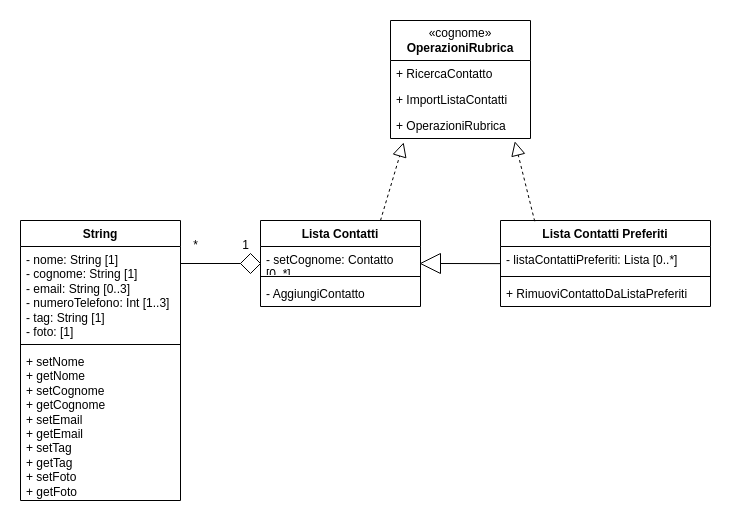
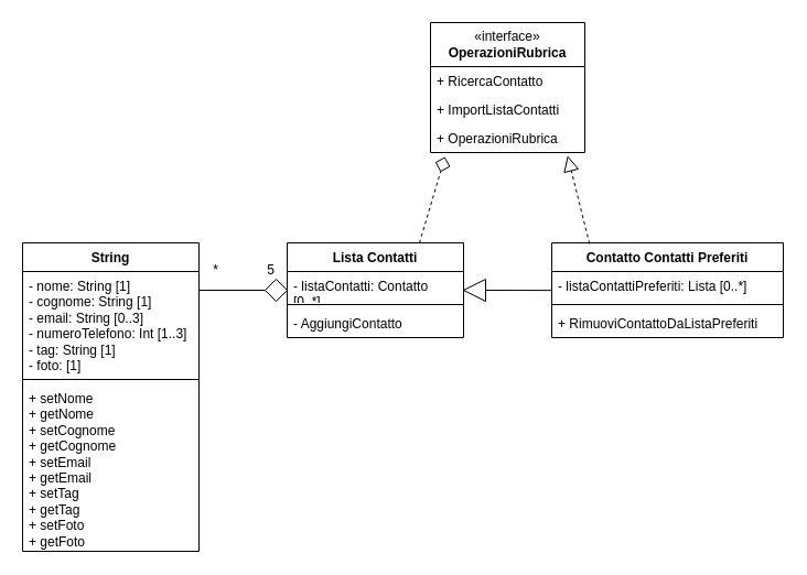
- <mxCell id="18" value="&lt;div&gt;«cognome»&lt;/div&gt;&lt;div&gt;&lt;b&gt;OperazioniRubrica&lt;/b&gt;&lt;br&gt;&lt;/div&gt;" style="swimlane;fontStyle=0;childLayout=stackLayout;horizontal=1;startSize=40;fillColor=none;horizontalStack=0;resizeParent=1;resizeParentMax=0;resizeLast=0;collapsible=1;marginBottom=0;whiteSpace=wrap;html=1;" vertex="1" parent="1"><mxGeometry x="390" y="20" width="140" height="118" as="geometry" /></mxCell>
+ <mxCell id="18" value="&lt;div&gt;«interface»&lt;/div&gt;&lt;div&gt;&lt;b&gt;OperazioniRubrica&lt;/b&gt;&lt;br&gt;&lt;/div&gt;" style="swimlane;fontStyle=0;childLayout=stackLayout;horizontal=1;startSize=40;fillColor=none;horizontalStack=0;resizeParent=1;resizeParentMax=0;resizeLast=0;collapsible=1;marginBottom=0;whiteSpace=wrap;html=1;" vertex="1" parent="1"><mxGeometry x="390" y="20" width="140" height="118" as="geometry" /></mxCell>
- <mxCell id="22" value="" style="endArrow=block;dashed=1;endFill=0;endSize=12;html=1;rounded=0;entryX=0.094;entryY=1.15;entryDx=0;entryDy=0;entryPerimeter=0;exitX=0.75;exitY=0;exitDx=0;exitDy=0;" edge="1" parent="1" source="6" target="21"><mxGeometry width="160" relative="1" as="geometry"><mxPoint x="290" y="280" as="sourcePoint" /><mxPoint x="450" y="280" as="targetPoint" /></mxGeometry></mxCell>
+ <mxCell id="22" value="" style="endArrow=diamond;dashed=1;endFill=0;endSize=12;html=1;rounded=0;entryX=0.094;entryY=1.15;entryDx=0;entryDy=0;entryPerimeter=0;exitX=0.75;exitY=0;exitDx=0;exitDy=0;" edge="1" parent="1" source="6" target="21"><mxGeometry width="160" relative="1" as="geometry"><mxPoint x="290" y="280" as="sourcePoint" /><mxPoint x="450" y="280" as="targetPoint" /></mxGeometry></mxCell>
- <mxCell id="12" value="Lista Contatti Preferiti" style="swimlane;fontStyle=1;align=center;verticalAlign=top;childLayout=stackLayout;horizontal=1;startSize=26;horizontalStack=0;resizeParent=1;resizeParentMax=0;resizeLast=0;collapsible=1;marginBottom=0;whiteSpace=wrap;html=1;" vertex="1" parent="1"><mxGeometry x="500" y="220" width="210" height="86" as="geometry" /></mxCell>
+ <mxCell id="12" value="Contatto Contatti Preferiti" style="swimlane;fontStyle=1;align=center;verticalAlign=top;childLayout=stackLayout;horizontal=1;startSize=26;horizontalStack=0;resizeParent=1;resizeParentMax=0;resizeLast=0;collapsible=1;marginBottom=0;whiteSpace=wrap;html=1;" vertex="1" parent="1"><mxGeometry x="500" y="220" width="210" height="86" as="geometry" /></mxCell>
- <mxCell id="24" value="1" style="text;html=1;align=center;verticalAlign=middle;resizable=0;points=[];autosize=1;strokeColor=none;fillColor=none;" vertex="1" parent="1"><mxGeometry x="230" y="230" width="30" height="30" as="geometry" /></mxCell>
+ <mxCell id="24" value="5" style="text;html=1;align=center;verticalAlign=middle;resizable=0;points=[];autosize=1;strokeColor=none;fillColor=none;" vertex="1" parent="1"><mxGeometry x="230" y="230" width="30" height="30" as="geometry" /></mxCell>
- <mxCell id="7" value="&lt;div&gt;- setCognome: Contatto [0..*]&lt;/div&gt;" style="text;strokeColor=none;fillColor=none;align=left;verticalAlign=top;spacingLeft=4;spacingRight=4;overflow=hidden;rotatable=0;points=[[0,0.5],[1,0.5]];portConstraint=eastwest;whiteSpace=wrap;html=1;" vertex="1" parent="6"><mxGeometry y="26" width="160" height="26" as="geometry" /></mxCell>
+ <mxCell id="7" value="&lt;div&gt;- listaContatti: Contatto [0..*]&lt;/div&gt;" style="text;strokeColor=none;fillColor=none;align=left;verticalAlign=top;spacingLeft=4;spacingRight=4;overflow=hidden;rotatable=0;points=[[0,0.5],[1,0.5]];portConstraint=eastwest;whiteSpace=wrap;html=1;" vertex="1" parent="6"><mxGeometry y="26" width="160" height="26" as="geometry" /></mxCell>
